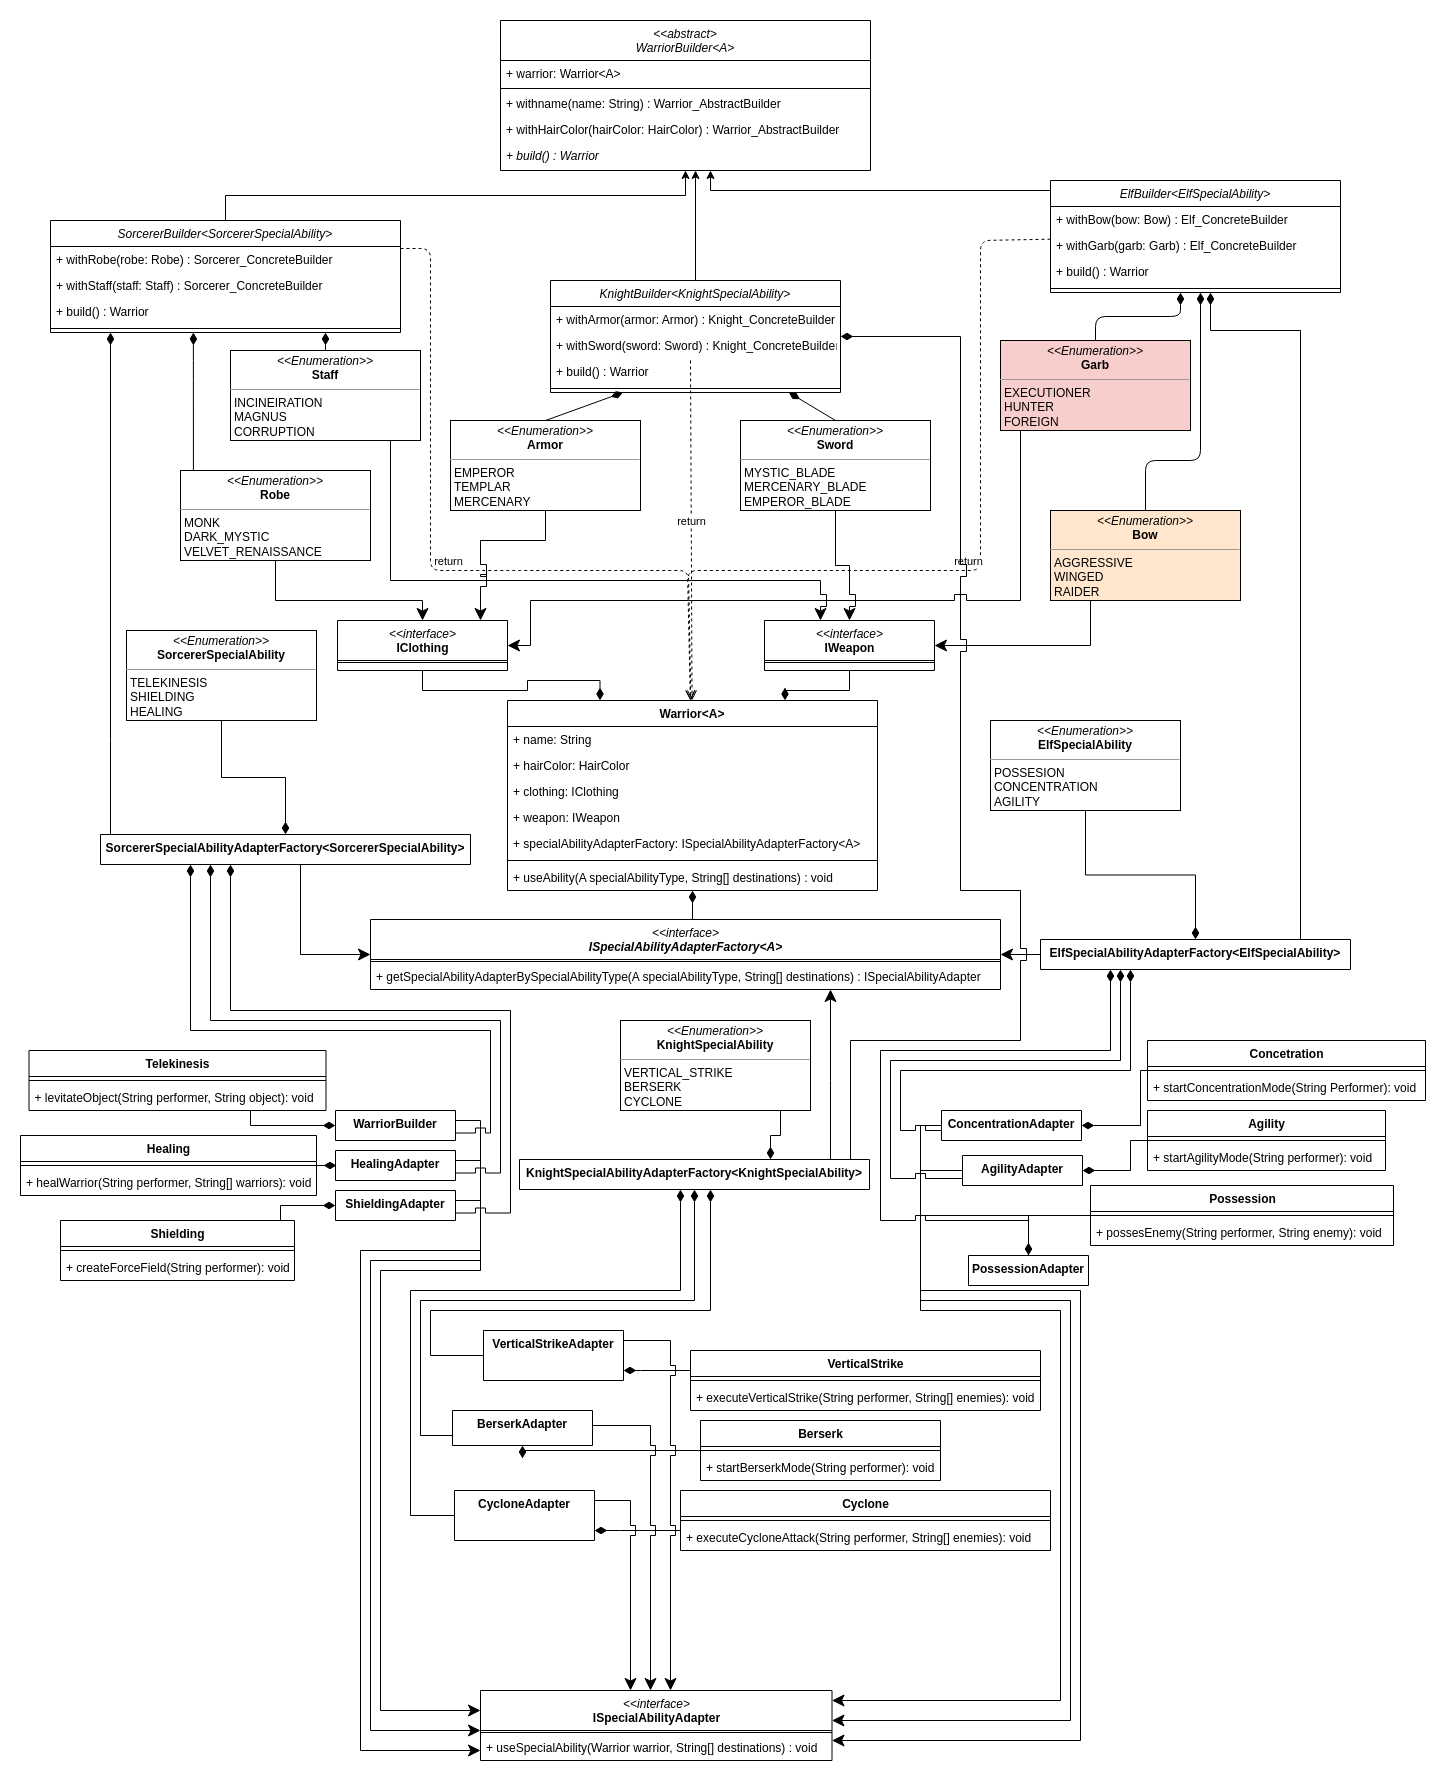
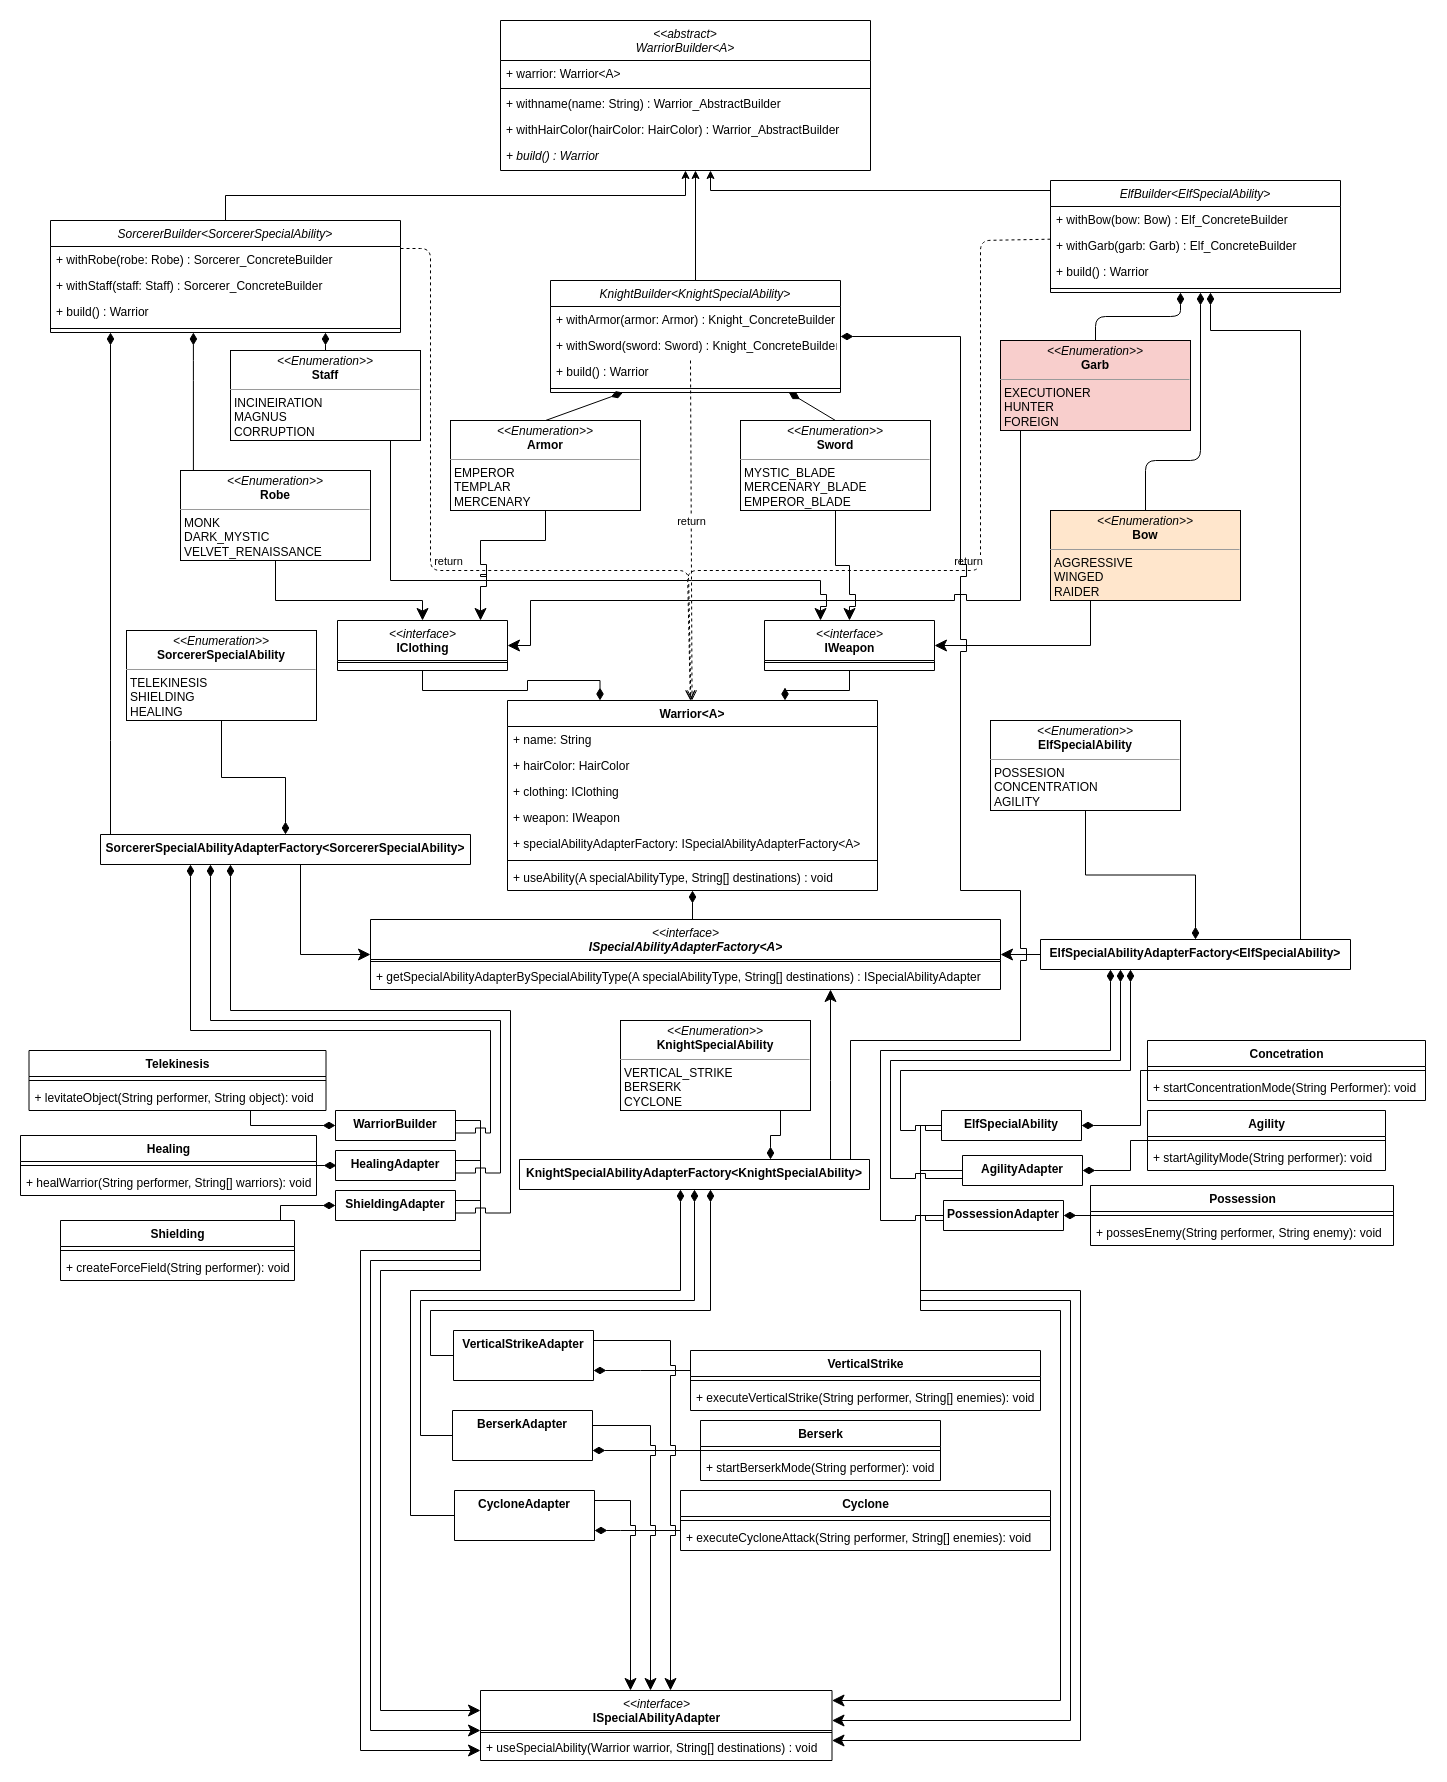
- <mxCell id="91" value="ConcentrationAdapter" style="swimlane;fontStyle=1;align=center;verticalAlign=top;childLayout=stackLayout;horizontal=1;startSize=0;horizontalStack=0;resizeParent=1;resizeLast=0;collapsible=1;marginBottom=0;rounded=0;shadow=0;strokeWidth=1;" parent="1" vertex="1"><mxGeometry x="941" y="1110" width="140" height="30" as="geometry"><mxRectangle x="230" y="140" width="160" height="26" as="alternateBounds" /></mxGeometry></mxCell>
+ <mxCell id="91" value="ElfSpecialAbility" style="swimlane;fontStyle=1;align=center;verticalAlign=top;childLayout=stackLayout;horizontal=1;startSize=0;horizontalStack=0;resizeParent=1;resizeLast=0;collapsible=1;marginBottom=0;rounded=0;shadow=0;strokeWidth=1;" parent="1" vertex="1"><mxGeometry x="941" y="1110" width="140" height="30" as="geometry"><mxRectangle x="230" y="140" width="160" height="26" as="alternateBounds" /></mxGeometry></mxCell>
- <mxCell id="89" value="PossessionAdapter" style="swimlane;fontStyle=1;align=center;verticalAlign=top;childLayout=stackLayout;horizontal=1;startSize=112;horizontalStack=0;resizeParent=1;resizeLast=0;collapsible=1;marginBottom=0;rounded=0;shadow=0;strokeWidth=1;" parent="1" vertex="1"><mxGeometry x="968" y="1255" width="120" height="30" as="geometry"><mxRectangle x="230" y="140" width="160" height="26" as="alternateBounds" /></mxGeometry></mxCell>
+ <mxCell id="89" value="PossessionAdapter" style="swimlane;fontStyle=1;align=center;verticalAlign=top;childLayout=stackLayout;horizontal=1;startSize=112;horizontalStack=0;resizeParent=1;resizeLast=0;collapsible=1;marginBottom=0;rounded=0;shadow=0;strokeWidth=1;" parent="1" vertex="1"><mxGeometry x="943" y="1200" width="120" height="30" as="geometry"><mxRectangle x="230" y="140" width="160" height="26" as="alternateBounds" /></mxGeometry></mxCell>
- <mxCell id="83" value="VerticalStrikeAdapter" style="swimlane;fontStyle=1;align=center;verticalAlign=top;childLayout=stackLayout;horizontal=1;startSize=112;horizontalStack=0;resizeParent=1;resizeLast=0;collapsible=1;marginBottom=0;rounded=0;shadow=0;strokeWidth=1;" parent="1" vertex="1"><mxGeometry x="483" y="1330" width="140" height="50" as="geometry"><mxRectangle x="230" y="140" width="160" height="26" as="alternateBounds" /></mxGeometry></mxCell>
+ <mxCell id="83" value="VerticalStrikeAdapter" style="swimlane;fontStyle=1;align=center;verticalAlign=top;childLayout=stackLayout;horizontal=1;startSize=112;horizontalStack=0;resizeParent=1;resizeLast=0;collapsible=1;marginBottom=0;rounded=0;shadow=0;strokeWidth=1;" parent="1" vertex="1"><mxGeometry x="453" y="1330" width="140" height="50" as="geometry"><mxRectangle x="230" y="140" width="160" height="26" as="alternateBounds" /></mxGeometry></mxCell>
- <mxCell id="85" value="BerserkAdapter" style="swimlane;fontStyle=1;align=center;verticalAlign=top;childLayout=stackLayout;horizontal=1;startSize=112;horizontalStack=0;resizeParent=1;resizeLast=0;collapsible=1;marginBottom=0;rounded=0;shadow=0;strokeWidth=1;" parent="1" vertex="1"><mxGeometry x="452" y="1410" width="140" height="35" as="geometry"><mxRectangle x="230" y="140" width="160" height="26" as="alternateBounds" /></mxGeometry></mxCell>
+ <mxCell id="85" value="BerserkAdapter" style="swimlane;fontStyle=1;align=center;verticalAlign=top;childLayout=stackLayout;horizontal=1;startSize=112;horizontalStack=0;resizeParent=1;resizeLast=0;collapsible=1;marginBottom=0;rounded=0;shadow=0;strokeWidth=1;" parent="1" vertex="1"><mxGeometry x="452" y="1410" width="140" height="50" as="geometry"><mxRectangle x="230" y="140" width="160" height="26" as="alternateBounds" /></mxGeometry></mxCell>
